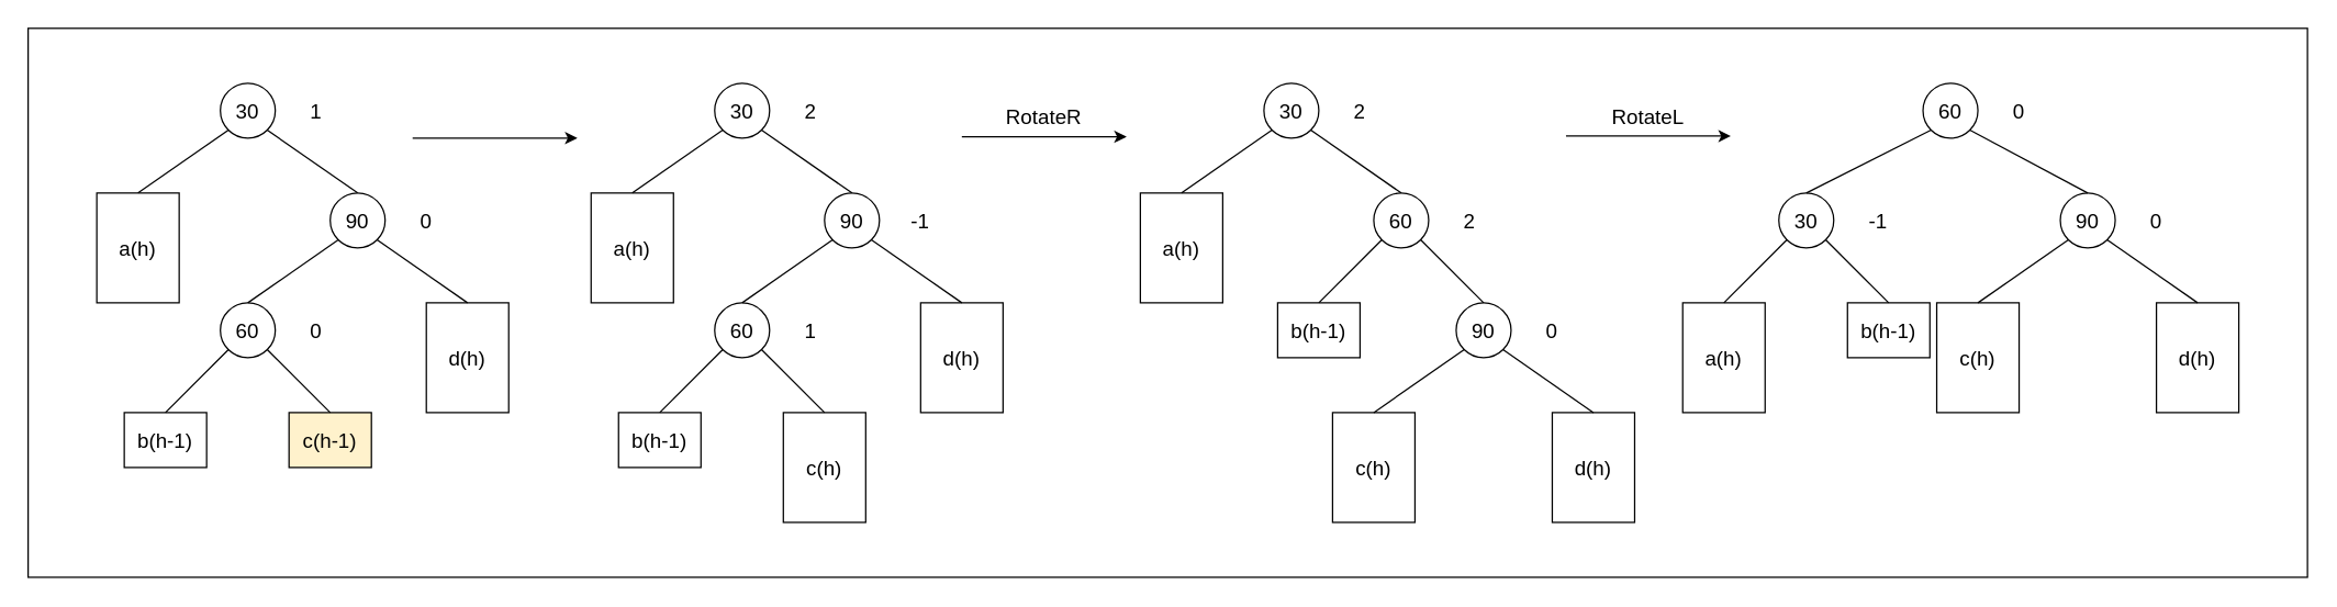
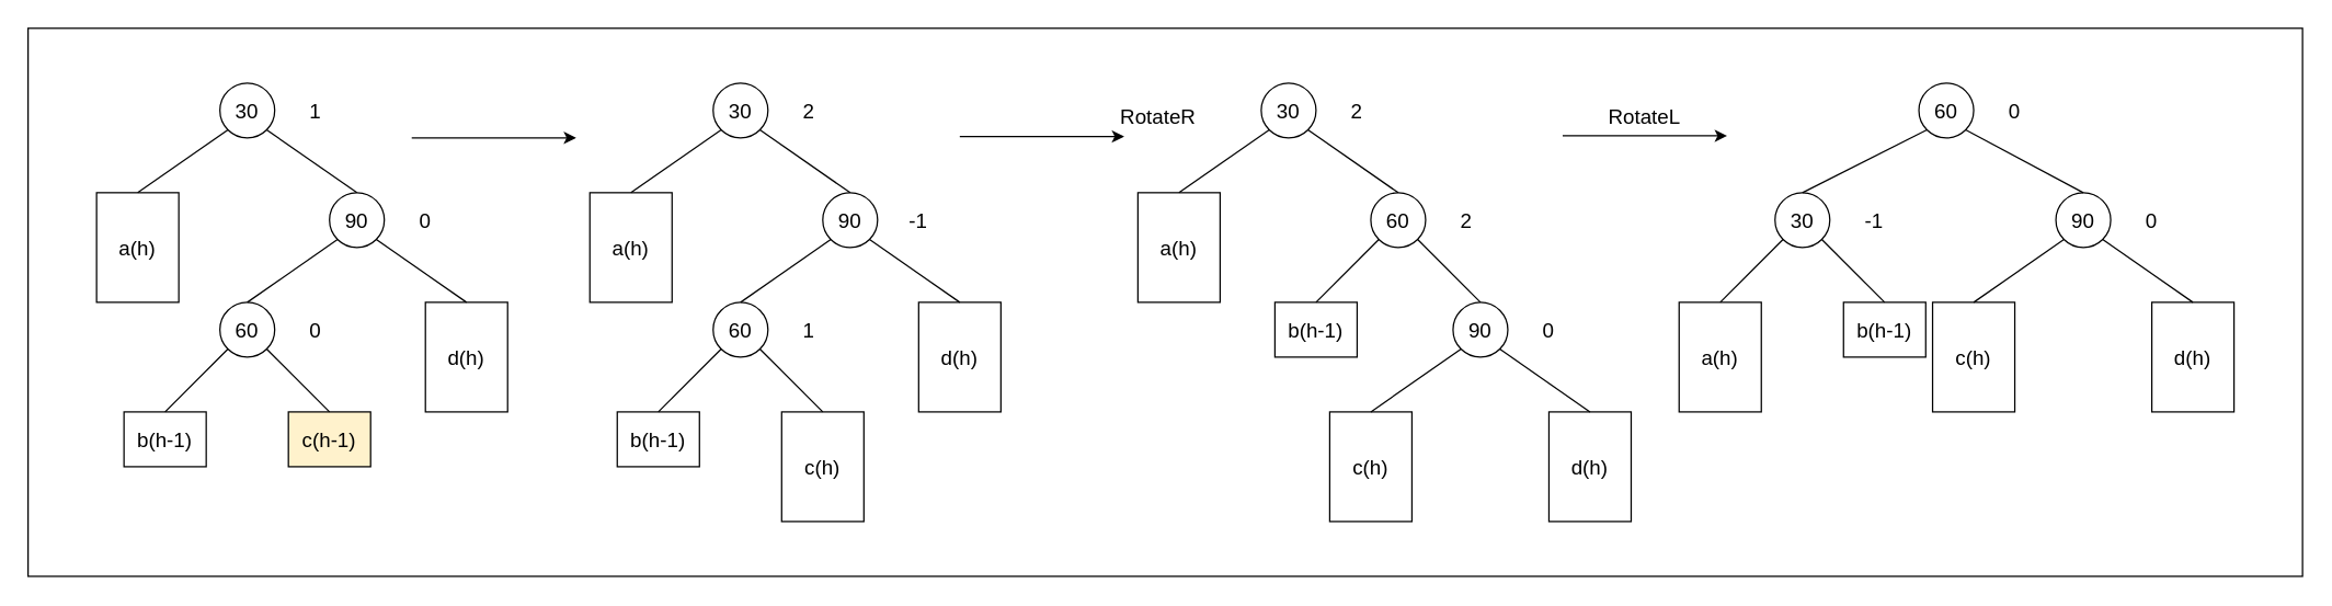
- <mxCell id="37" value="RotateR" style="text;html=1;strokeColor=none;fillColor=none;align=center;verticalAlign=middle;whiteSpace=wrap;rounded=0;fontSize=15;" vertex="1" parent="1"><mxGeometry x="730" y="69" width="60" height="30" as="geometry" /></mxCell>
+ <mxCell id="37" value="RotateR" style="text;html=1;strokeColor=none;fillColor=none;align=center;verticalAlign=middle;whiteSpace=wrap;rounded=0;fontSize=15;" vertex="1" parent="1"><mxGeometry x="815" y="69" width="60" height="30" as="geometry" /></mxCell>
